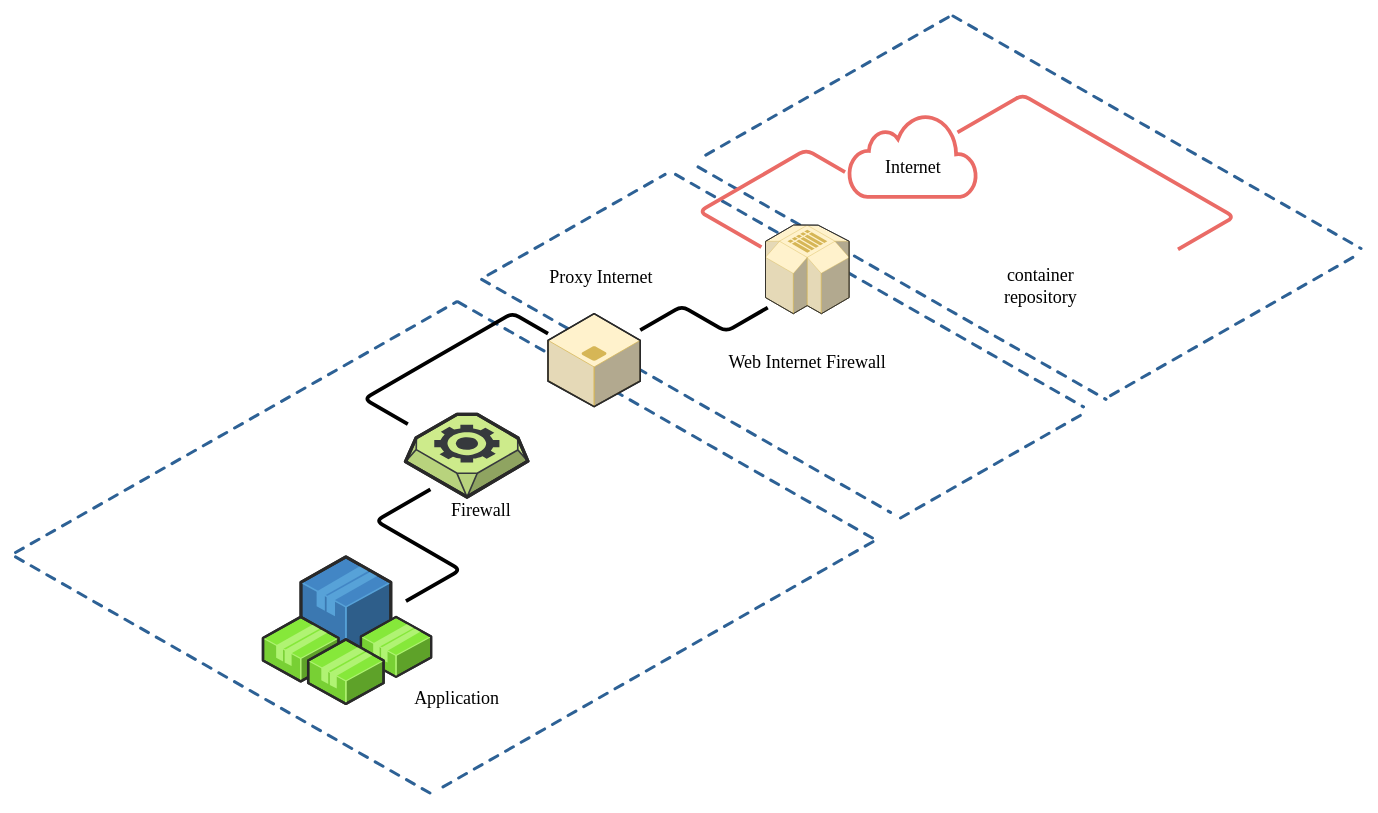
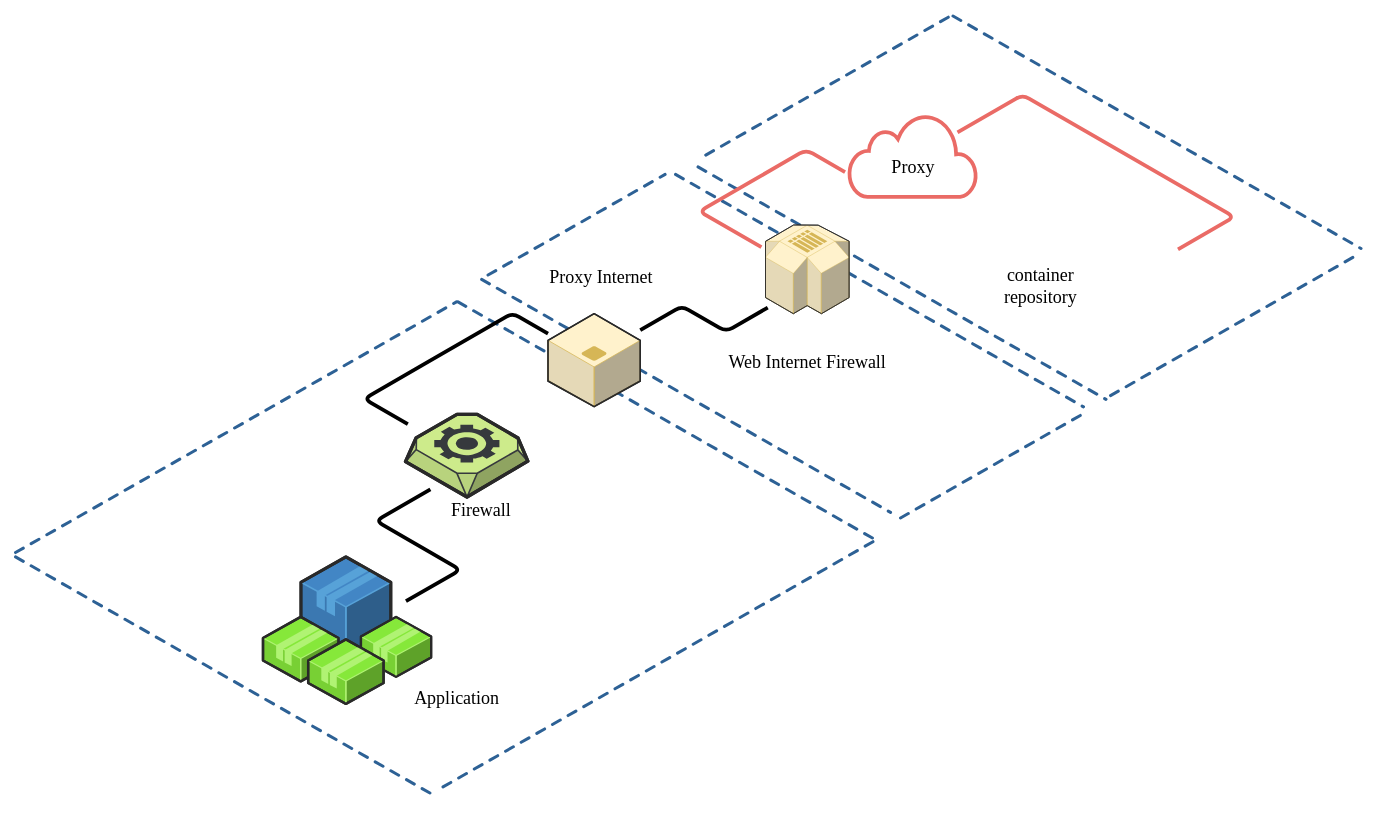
- <mxCell id="12" value="&lt;span style=&quot;font-size: 24px&quot;&gt;Internet&lt;/span&gt;" style="text;html=1;strokeColor=none;fillColor=none;align=center;verticalAlign=middle;whiteSpace=wrap;rounded=0;fontStyle=0;fontFamily=Verdana;strokeWidth=5;" vertex="1" parent="1"><mxGeometry x="1176.5" y="194" width="80" height="55.54" as="geometry" /></mxCell>
+ <mxCell id="12" value="&lt;span style=&quot;font-size: 24px&quot;&gt;Proxy&lt;/span&gt;" style="text;html=1;strokeColor=none;fillColor=none;align=center;verticalAlign=middle;whiteSpace=wrap;rounded=0;fontStyle=0;fontFamily=Verdana;strokeWidth=5;" vertex="1" parent="1"><mxGeometry x="1176.5" y="194" width="80" height="55.54" as="geometry" /></mxCell>
